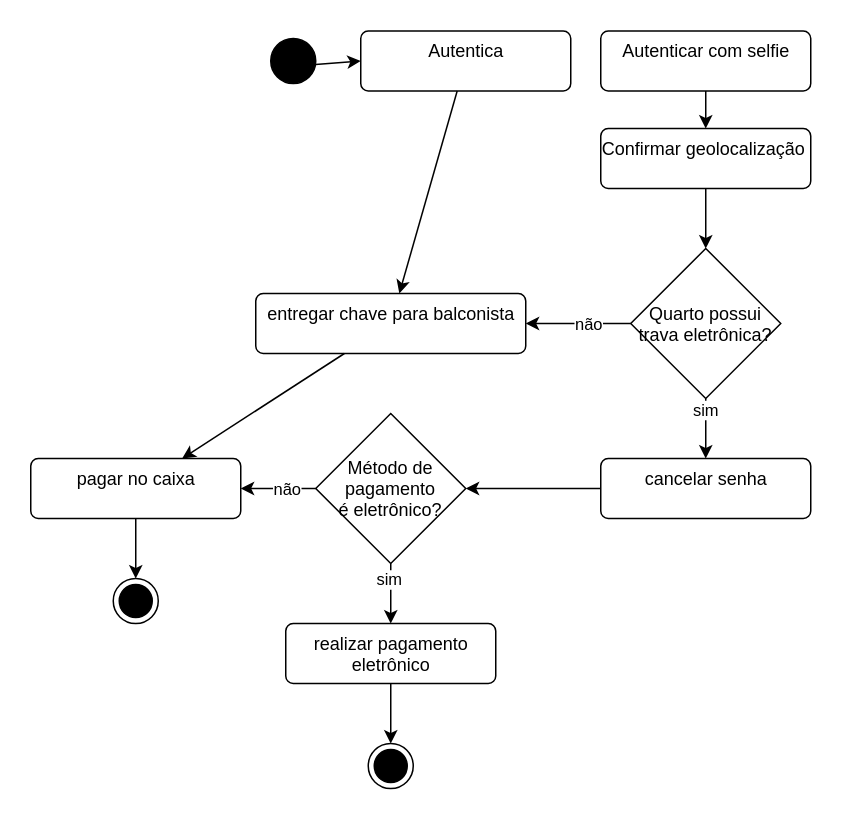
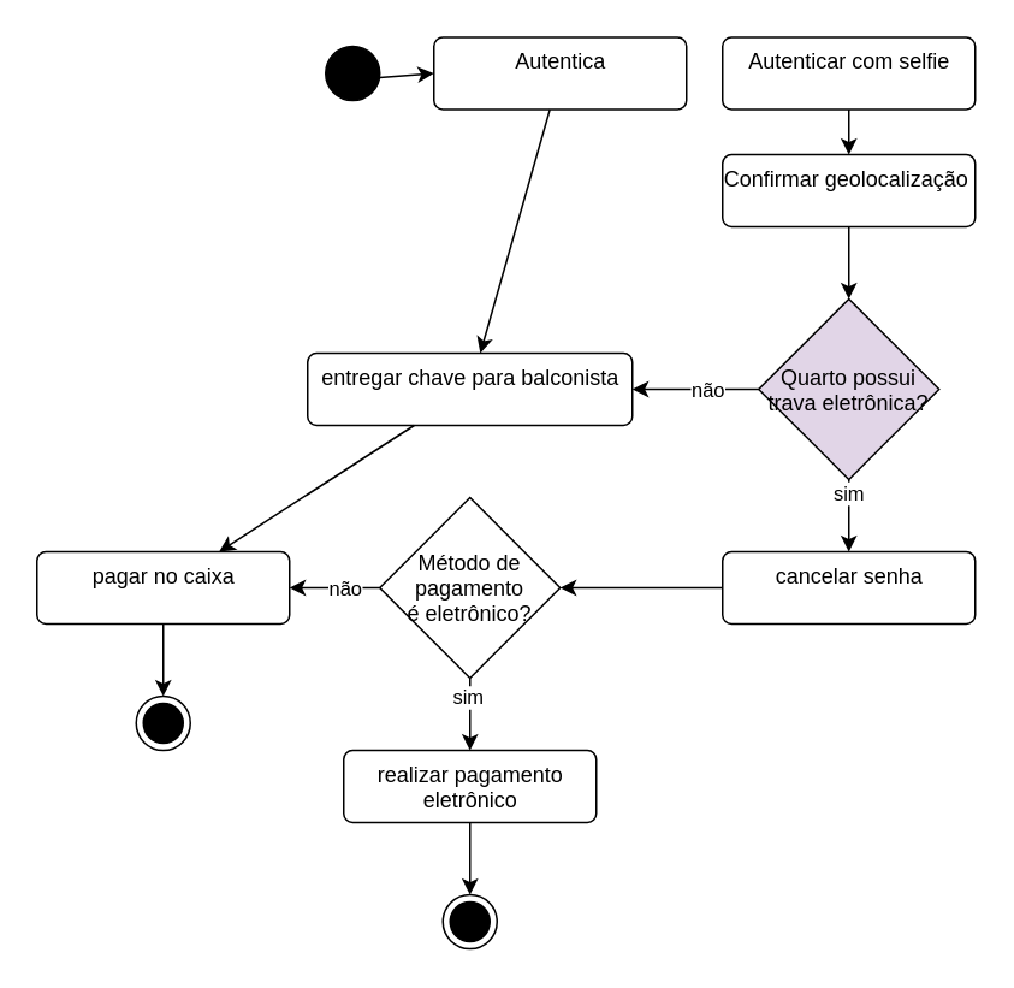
- <mxCell id="14" value="Quarto possui&#10;trava eletrônica?" style="rhombus;" parent="1" vertex="1"><mxGeometry x="420" y="165" width="100" height="100" as="geometry" /></mxCell>
+ <mxCell id="14" value="Quarto possui&#10;trava eletrônica?" style="rhombus;fillColor=#e1d5e7;" parent="1" vertex="1"><mxGeometry x="420" y="165" width="100" height="100" as="geometry" /></mxCell>
